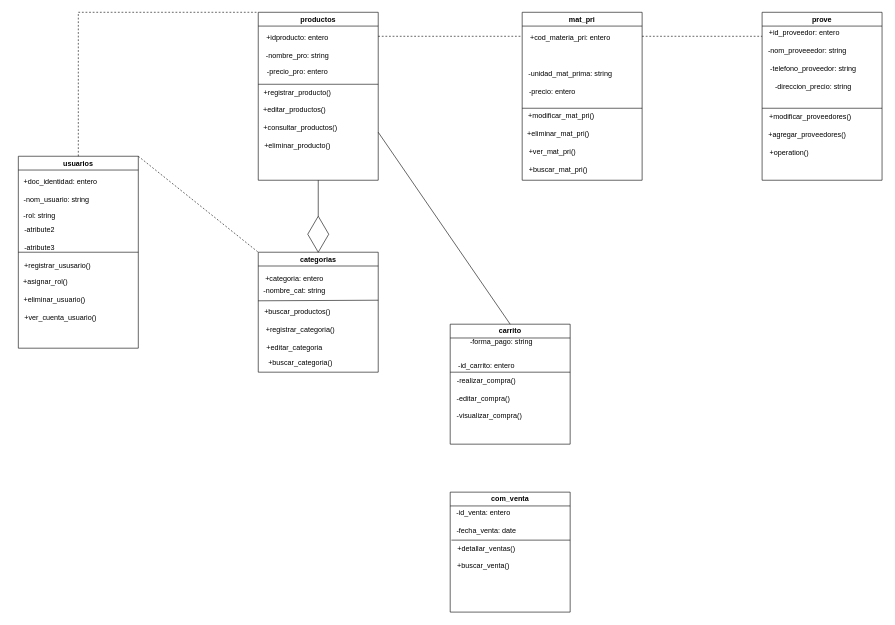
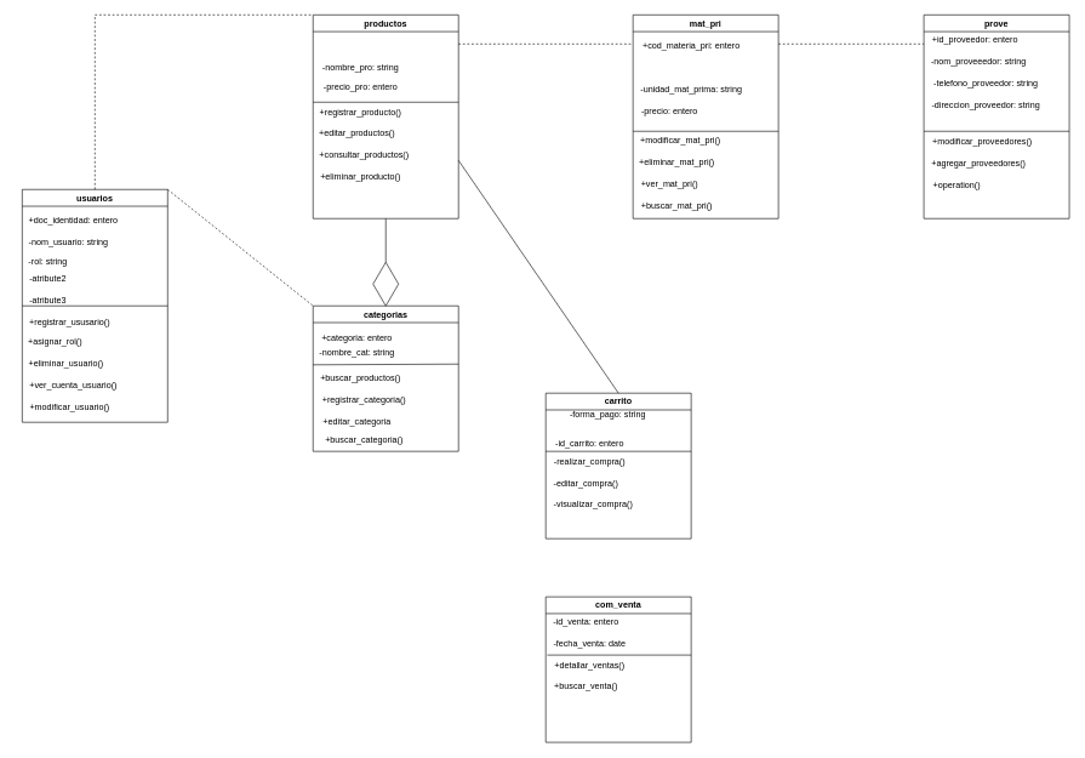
- <mxCell id="15" value="+idproducto: entero" style="text;html=1;align=center;verticalAlign=middle;resizable=0;points=[];autosize=1;strokeColor=none;fillColor=none;" vertex="1" parent="14"><mxGeometry y="28" width="130" height="30" as="geometry" /></mxCell>
- <mxCell id="63" value="-direccion_precio: string" style="text;html=1;align=center;verticalAlign=middle;resizable=0;points=[];autosize=1;strokeColor=none;fillColor=none;" vertex="1" parent="59"><mxGeometry y="110" width="170" height="30" as="geometry" /></mxCell>
+ <mxCell id="63" value="-direccion_proveedor: string" style="text;html=1;align=center;verticalAlign=middle;resizable=0;points=[];autosize=1;strokeColor=none;fillColor=none;" vertex="1" parent="59"><mxGeometry y="110" width="170" height="30" as="geometry" /></mxCell>
+ <mxCell id="12" value="+modificar_usuario()" style="text;html=1;align=center;verticalAlign=middle;resizable=0;points=[];autosize=1;strokeColor=none;fillColor=none;" vertex="1" parent="2"><mxGeometry y="285" width="130" height="30" as="geometry" /></mxCell>
